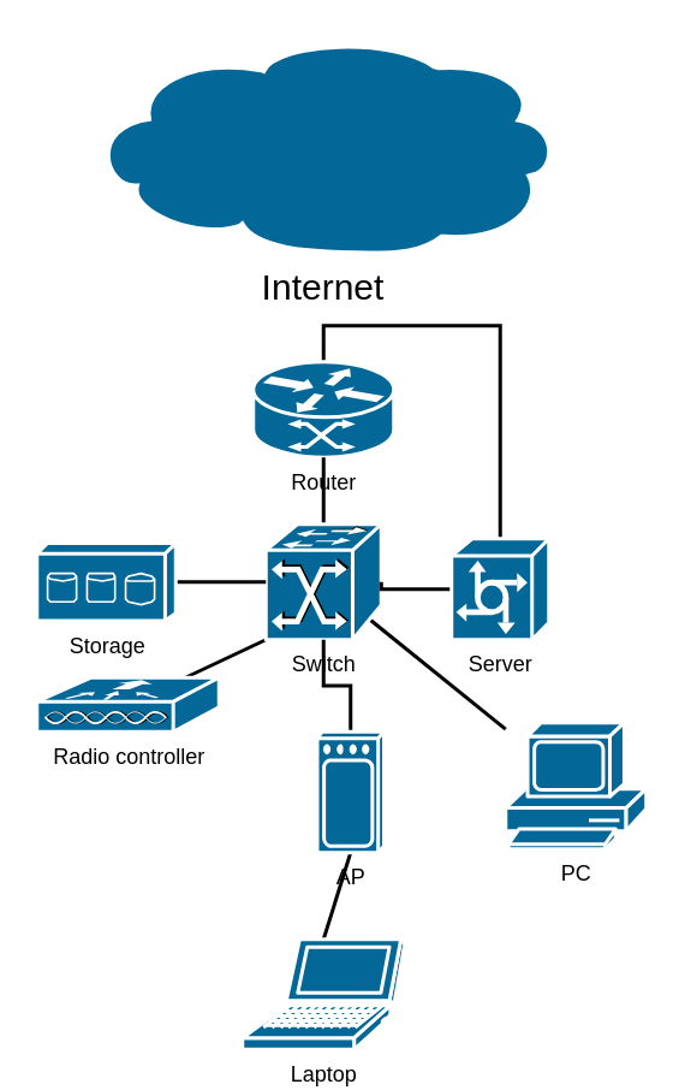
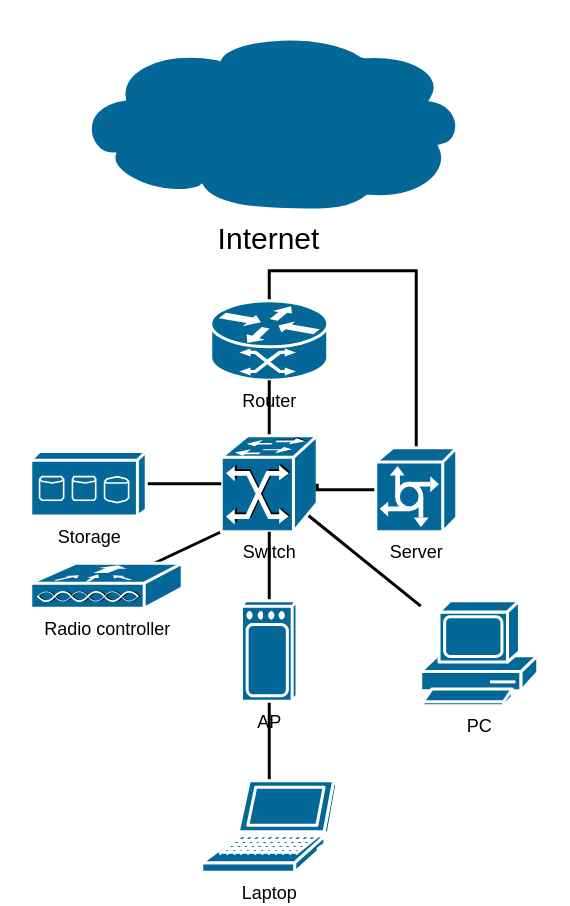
- <mxCell id="13" value="AP&lt;br&gt;" style="shape=mxgraph.cisco.wireless.wireless;sketch=0;html=1;pointerEvents=1;dashed=0;fillColor=#036897;strokeColor=#ffffff;strokeWidth=2;verticalLabelPosition=bottom;verticalAlign=top;align=center;outlineConnect=0;" vertex="1" parent="1"><mxGeometry x="175.5" y="405" width="37" height="67" as="geometry" /></mxCell>
+ <mxCell id="13" value="AP&lt;br&gt;" style="shape=mxgraph.cisco.wireless.wireless;sketch=0;html=1;pointerEvents=1;dashed=0;fillColor=#036897;strokeColor=#ffffff;strokeWidth=2;verticalLabelPosition=bottom;verticalAlign=top;align=center;outlineConnect=0;" vertex="1" parent="1"><mxGeometry x="160.5" y="400" width="37" height="67" as="geometry" /></mxCell>
